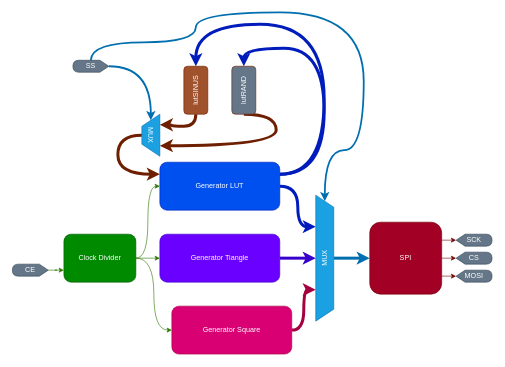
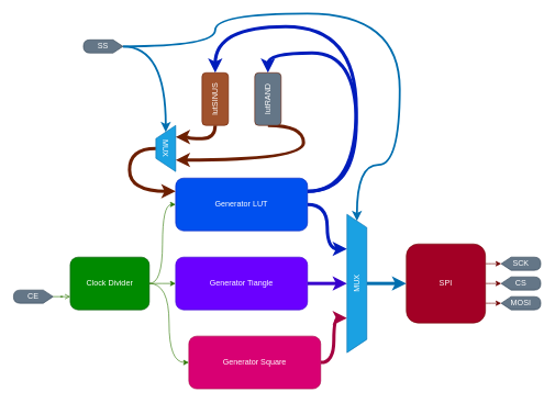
- <mxCell id="29" value="SS" style="shape=display;whiteSpace=wrap;html=1;fillColor=#647687;strokeColor=#314354;fontColor=#ffffff;flipH=1;" vertex="1" parent="1"><mxGeometry x="121" y="100" width="60" height="20" as="geometry" /></mxCell>
+ <mxCell id="29" value="SS" style="shape=display;whiteSpace=wrap;html=1;fillColor=#647687;strokeColor=#314354;fontColor=#ffffff;flipH=1;" vertex="1" parent="1"><mxGeometry x="126" y="60" width="60" height="20" as="geometry" /></mxCell>
- <mxCell id="25" style="edgeStyle=orthogonalEdgeStyle;curved=1;rounded=0;orthogonalLoop=1;jettySize=auto;html=1;entryX=0;entryY=0.75;entryDx=0;entryDy=0;strokeColor=#2D7600;strokeWidth=1;fillColor=#60a917;" edge="1" parent="1" source="26" target="5"><mxGeometry relative="1" as="geometry" /></mxCell>
+ <mxCell id="25" style="edgeStyle=orthogonalEdgeStyle;curved=1;rounded=0;orthogonalLoop=1;jettySize=auto;html=1;entryX=0;entryY=0.75;entryDx=0;entryDy=0;strokeColor=#2D7600;strokeWidth=1;fillColor=#60a917;endArrow=open;" edge="1" parent="1" source="26" target="5"><mxGeometry relative="1" as="geometry" /></mxCell>
